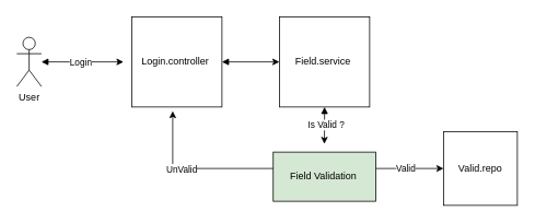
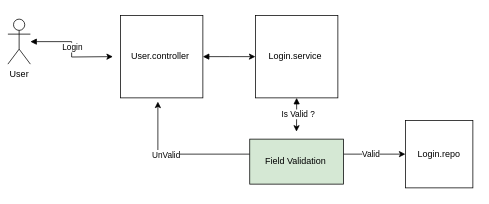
- <mxCell id="4" value="User" style="shape=umlActor;verticalLabelPosition=bottom;verticalAlign=top;html=1;outlineConnect=0;" vertex="1" parent="1"><mxGeometry x="20" y="45" width="30" height="60" as="geometry" /></mxCell>
+ <mxCell id="4" value="User" style="shape=umlActor;verticalLabelPosition=bottom;verticalAlign=top;html=1;outlineConnect=0;" vertex="1" parent="1"><mxGeometry x="10" y="25" width="30" height="60" as="geometry" /></mxCell>
- <mxCell id="6" value="Login.controller&amp;nbsp;" style="whiteSpace=wrap;html=1;aspect=fixed;" vertex="1" parent="1"><mxGeometry x="160" y="20" width="110" height="110" as="geometry" /></mxCell>
+ <mxCell id="6" value="User.controller&amp;nbsp;" style="whiteSpace=wrap;html=1;aspect=fixed;" vertex="1" parent="1"><mxGeometry x="160" y="20" width="110" height="110" as="geometry" /></mxCell>
- <mxCell id="9" value="Field.service&amp;nbsp;" style="whiteSpace=wrap;html=1;aspect=fixed;" vertex="1" parent="1"><mxGeometry x="340" y="20" width="110" height="110" as="geometry" /></mxCell>
+ <mxCell id="9" value="Login.service&amp;nbsp;" style="whiteSpace=wrap;html=1;aspect=fixed;" vertex="1" parent="1"><mxGeometry x="340" y="20" width="110" height="110" as="geometry" /></mxCell>
- <mxCell id="15" value="Valid.repo" style="whiteSpace=wrap;html=1;aspect=fixed;" vertex="1" parent="1"><mxGeometry x="540" y="160" width="90" height="90" as="geometry" /></mxCell>
+ <mxCell id="15" value="Login.repo" style="whiteSpace=wrap;html=1;aspect=fixed;" vertex="1" parent="1"><mxGeometry x="540" y="160" width="90" height="90" as="geometry" /></mxCell>
